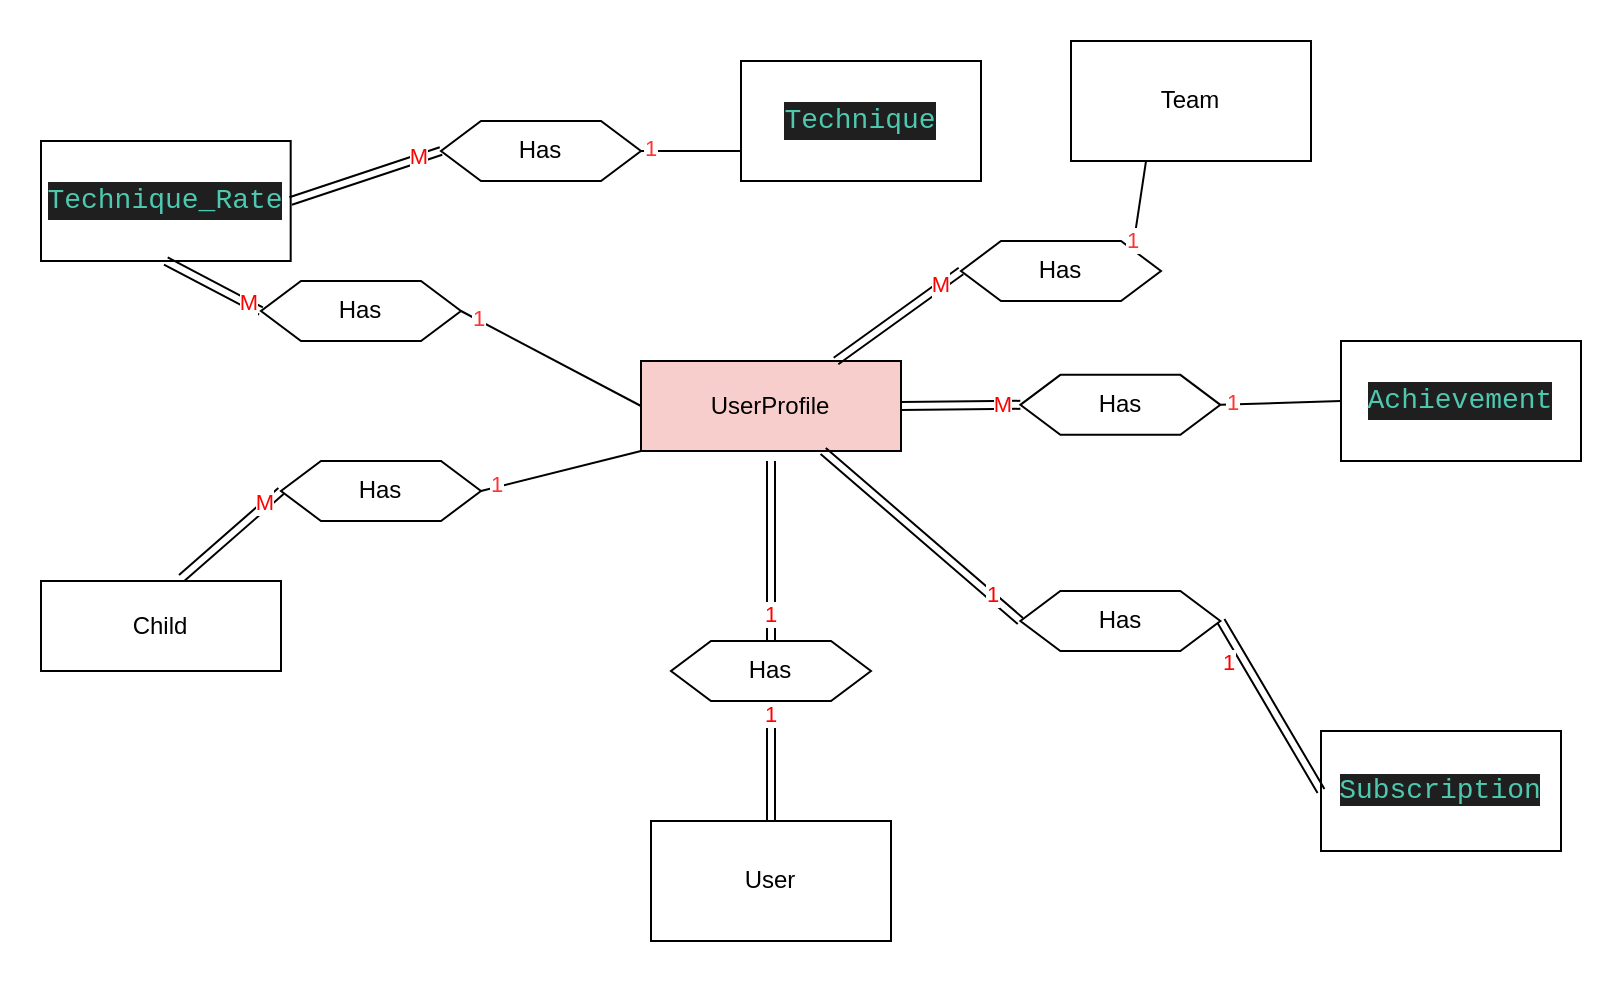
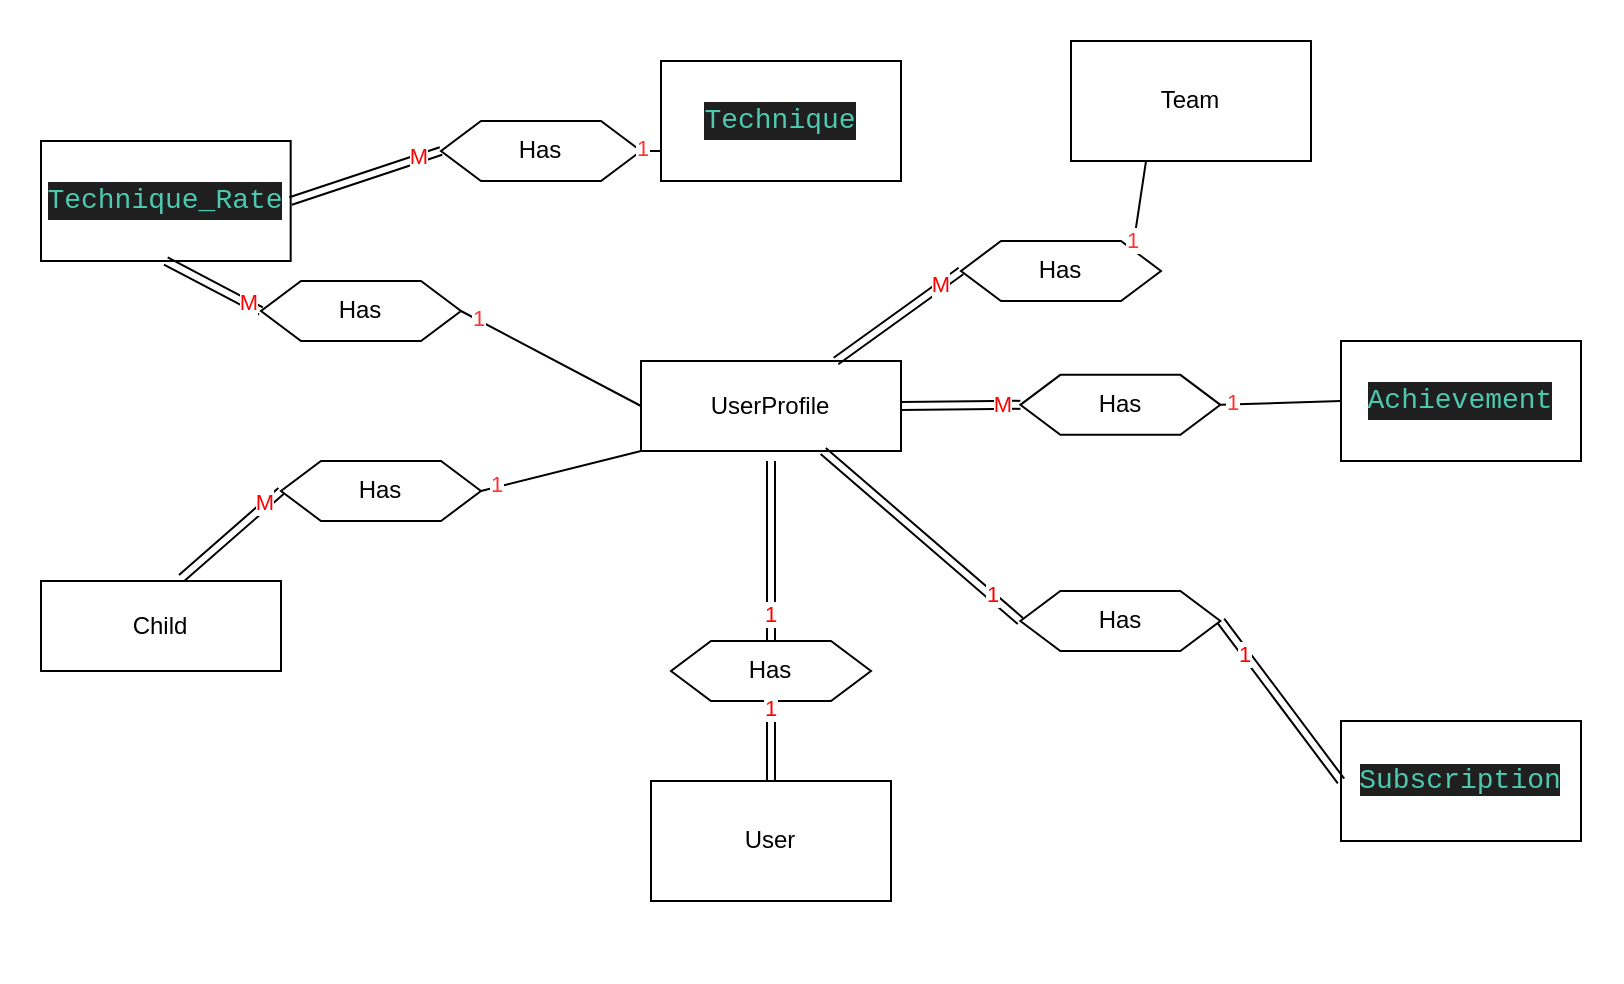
- <mxCell id="12" value="&lt;div style=&quot;color: rgb(204, 204, 204); background-color: rgb(31, 31, 31); font-family: Consolas, &amp;quot;Courier New&amp;quot;, monospace; font-size: 14px; line-height: 19px;&quot;&gt;&lt;span style=&quot;color: #4ec9b0;&quot;&gt;Technique&lt;/span&gt;&lt;/div&gt;" style="rounded=0;whiteSpace=wrap;html=1;" vertex="1" parent="1"><mxGeometry x="370" y="30" width="120" height="60" as="geometry" /></mxCell>
+ <mxCell id="12" value="&lt;div style=&quot;color: rgb(204, 204, 204); background-color: rgb(31, 31, 31); font-family: Consolas, &amp;quot;Courier New&amp;quot;, monospace; font-size: 14px; line-height: 19px;&quot;&gt;&lt;span style=&quot;color: #4ec9b0;&quot;&gt;Technique&lt;/span&gt;&lt;/div&gt;" style="rounded=0;whiteSpace=wrap;html=1;" vertex="1" parent="1"><mxGeometry x="330" y="30" width="120" height="60" as="geometry" /></mxCell>
- <mxCell id="4" value="UserProfile" style="rounded=0;whiteSpace=wrap;html=1;fillColor=#f8cecc;" parent="1" vertex="1"><mxGeometry x="320" y="180" width="130" height="45" as="geometry" /></mxCell>
+ <mxCell id="4" value="UserProfile" style="rounded=0;whiteSpace=wrap;html=1;" parent="1" vertex="1"><mxGeometry x="320" y="180" width="130" height="45" as="geometry" /></mxCell>
- <mxCell id="26" value="&lt;span style=&quot;color: rgb(78, 201, 176); background-color: rgb(31, 31, 31); font-family: Consolas, &amp;quot;Courier New&amp;quot;, monospace; font-size: 14px;&quot;&gt;Subscription&lt;/span&gt;" style="rounded=0;whiteSpace=wrap;html=1;" vertex="1" parent="1"><mxGeometry x="660" y="365" width="120" height="60" as="geometry" /></mxCell>
+ <mxCell id="26" value="&lt;span style=&quot;color: rgb(78, 201, 176); background-color: rgb(31, 31, 31); font-family: Consolas, &amp;quot;Courier New&amp;quot;, monospace; font-size: 14px;&quot;&gt;Subscription&lt;/span&gt;" style="rounded=0;whiteSpace=wrap;html=1;" vertex="1" parent="1"><mxGeometry x="670" y="360" width="120" height="60" as="geometry" /></mxCell>
- <mxCell id="2" value="User" style="rounded=0;whiteSpace=wrap;html=1;" parent="1" vertex="1"><mxGeometry x="325" y="410" width="120" height="60" as="geometry" /></mxCell>
+ <mxCell id="2" value="User" style="rounded=0;whiteSpace=wrap;html=1;" parent="1" vertex="1"><mxGeometry x="325" y="390" width="120" height="60" as="geometry" /></mxCell>
